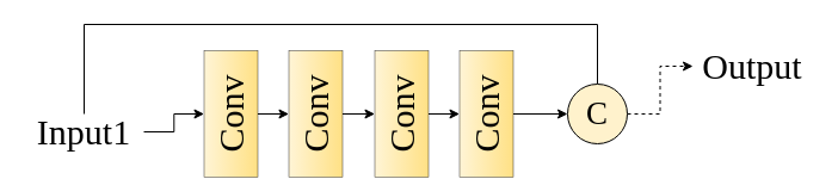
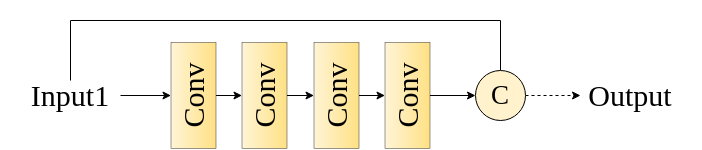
- <mxCell id="15" value="&lt;font face=&quot;Times New Roman&quot; style=&quot;font-size: 30px;&quot;&gt;Output&lt;/font&gt;" style="text;html=1;strokeColor=none;fillColor=none;align=center;verticalAlign=middle;whiteSpace=wrap;rounded=0;" vertex="1" parent="1"><mxGeometry x="580" y="40" width="100" height="30" as="geometry" /></mxCell>
+ <mxCell id="15" value="&lt;font face=&quot;Times New Roman&quot; style=&quot;font-size: 30px;&quot;&gt;Output&lt;/font&gt;" style="text;html=1;strokeColor=none;fillColor=none;align=center;verticalAlign=middle;whiteSpace=wrap;rounded=0;" vertex="1" parent="1"><mxGeometry x="580" y="80" width="100" height="30" as="geometry" /></mxCell>
- <mxCell id="4" value="&lt;font face=&quot;Times New Roman&quot; style=&quot;font-size: 30px;&quot;&gt;Input1&lt;/font&gt;" style="text;html=1;strokeColor=none;fillColor=none;align=center;verticalAlign=middle;whiteSpace=wrap;rounded=0;" vertex="1" parent="1"><mxGeometry x="20" y="95" width="100" height="30" as="geometry" /></mxCell>
+ <mxCell id="4" value="&lt;font face=&quot;Times New Roman&quot; style=&quot;font-size: 30px;&quot;&gt;Input1&lt;/font&gt;" style="text;html=1;strokeColor=none;fillColor=none;align=center;verticalAlign=middle;whiteSpace=wrap;rounded=0;" vertex="1" parent="1"><mxGeometry x="20" y="80" width="100" height="30" as="geometry" /></mxCell>
